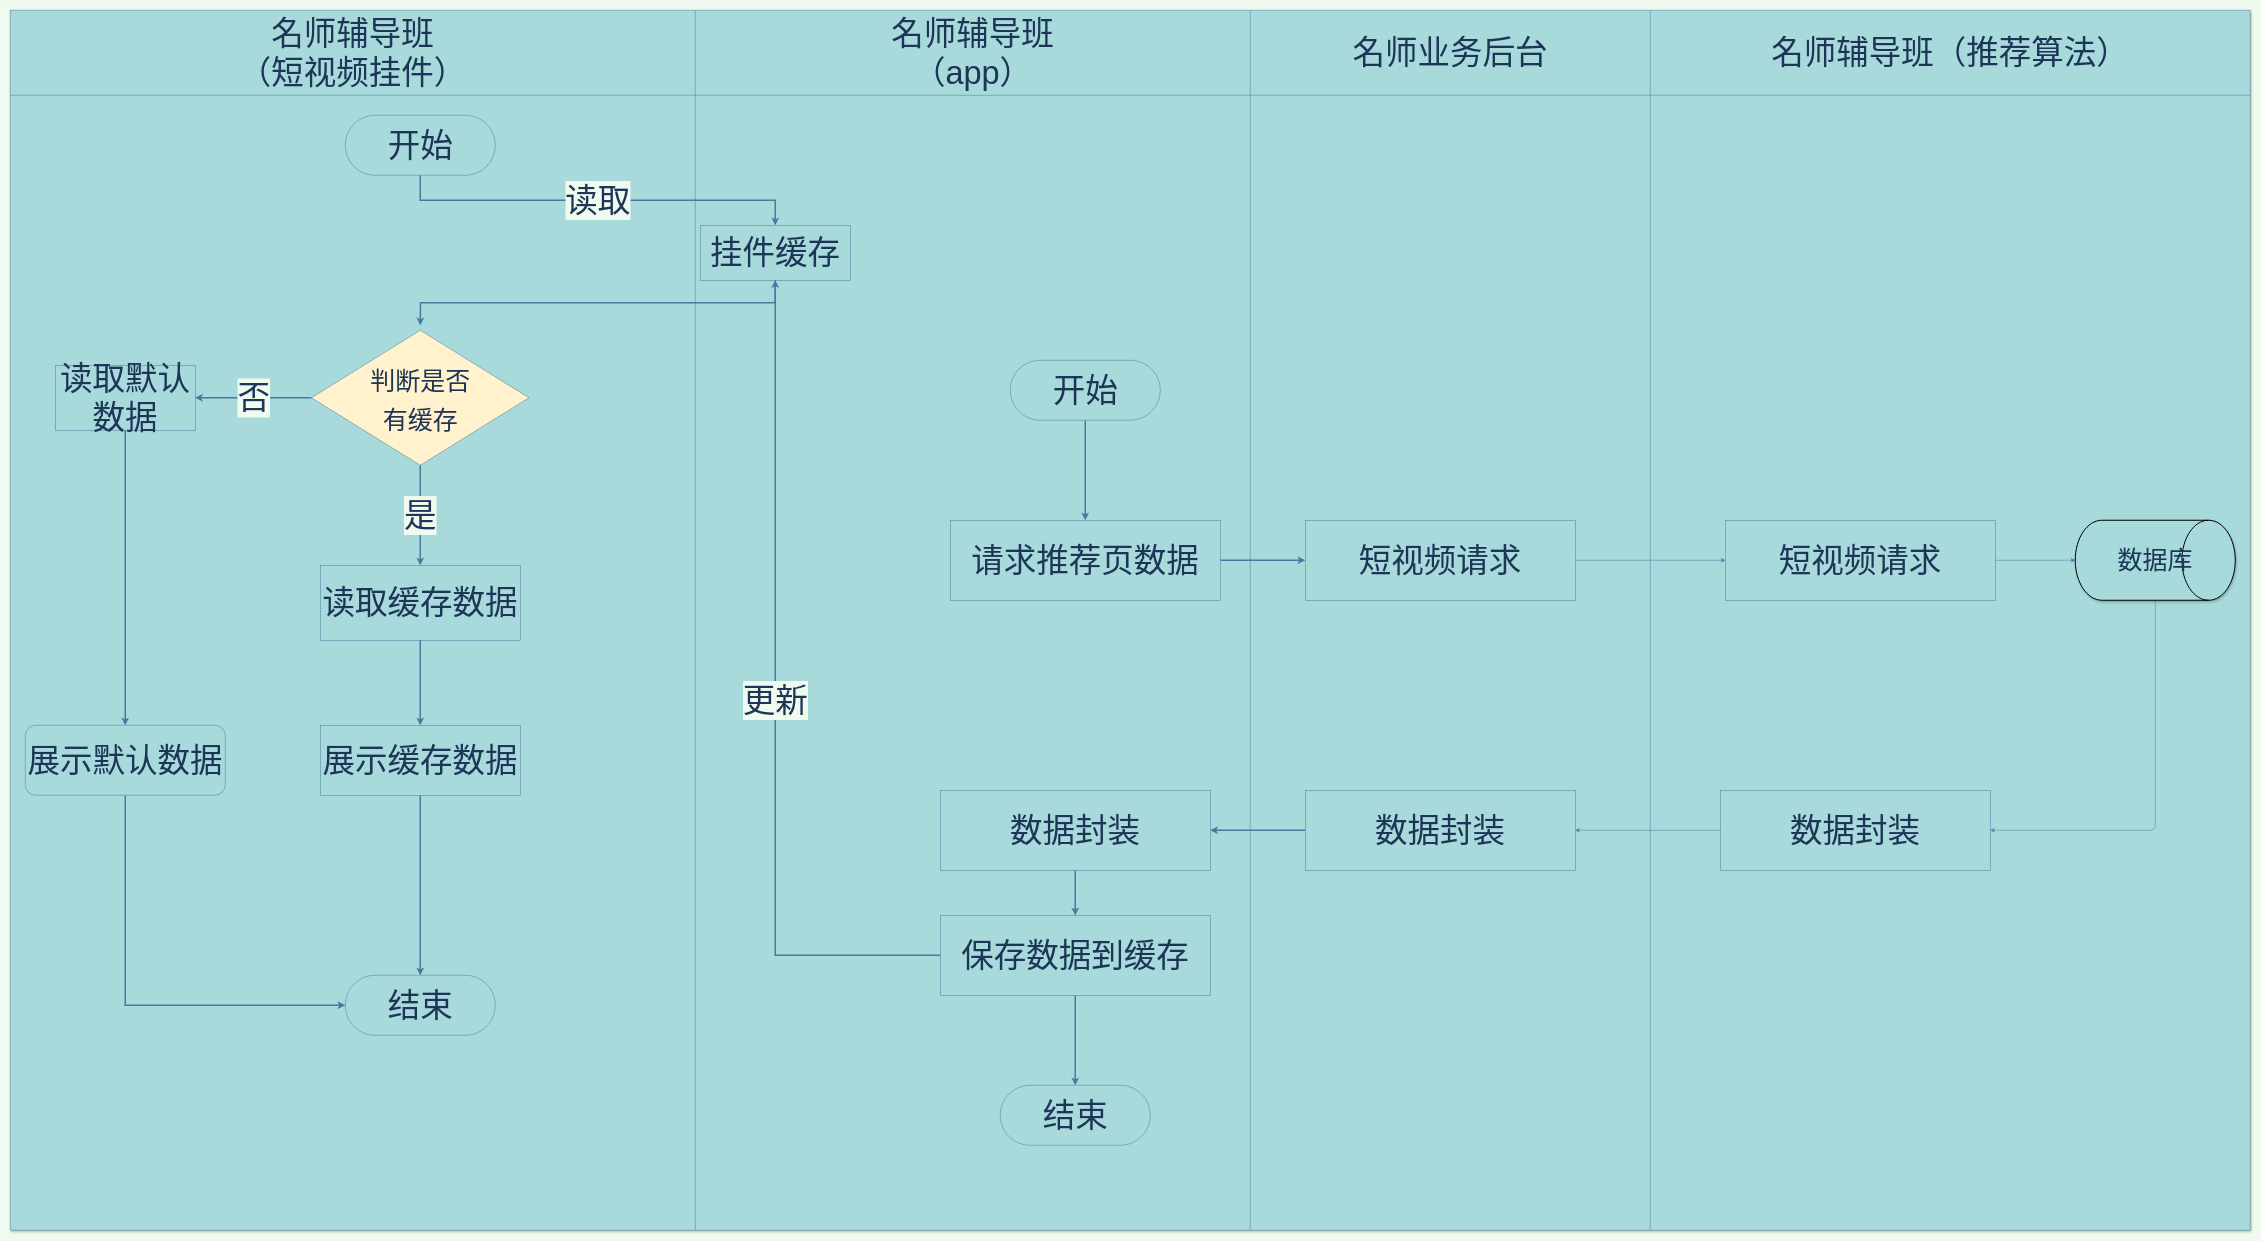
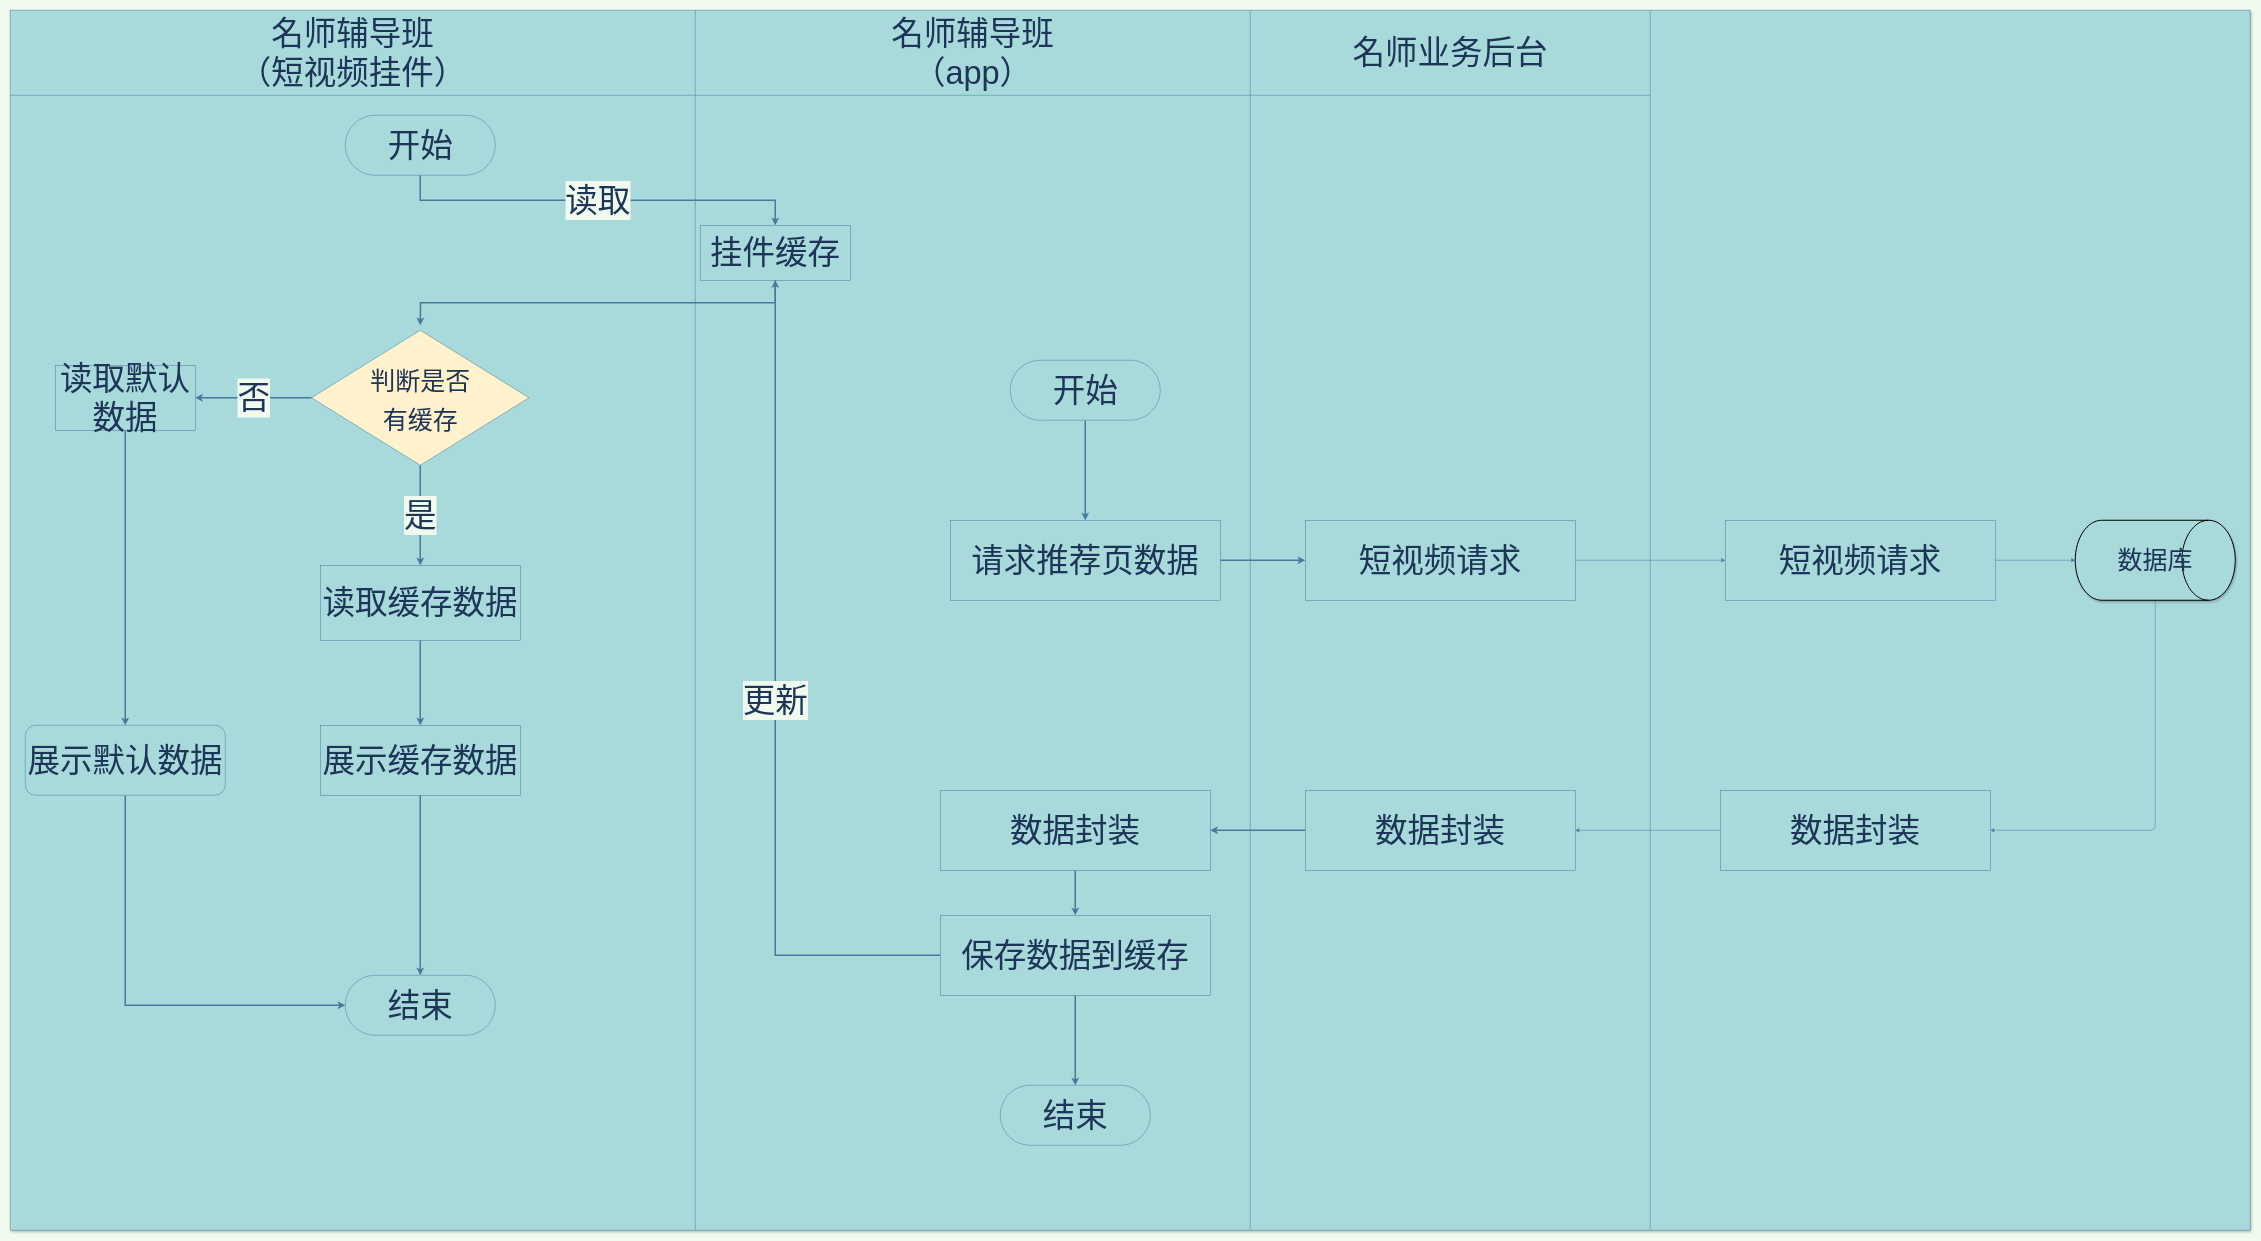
- <mxCell id="7" value="名师辅导班（推荐算法）" style="shape=partialRectangle;html=1;whiteSpace=wrap;connectable=0;fillColor=none;top=0;left=0;bottom=0;right=0;overflow=hidden;fontSize=65;strokeColor=#457B9D;fontColor=#1D3557;" vertex="1" parent="3"><mxGeometry x="3280" width="1200" height="170" as="geometry" /></mxCell>
